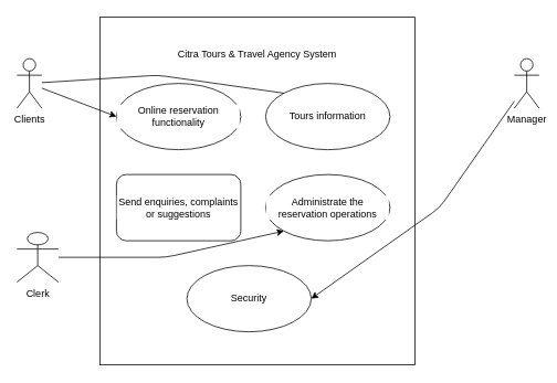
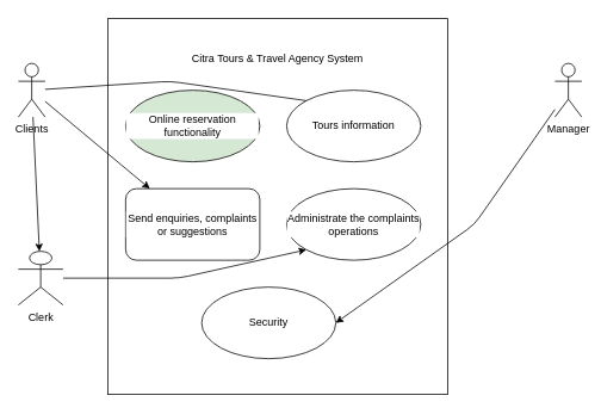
- <mxCell id="12" style="edgeStyle=none;html=1;entryX=0;entryY=0.5;entryDx=0;entryDy=0;" edge="1" parent="1" source="2" target="7"><mxGeometry relative="1" as="geometry" /></mxCell>
+ <mxCell id="12" style="edgeStyle=none;html=1;" edge="1" parent="1" source="2" target="3"><mxGeometry relative="1" as="geometry" /></mxCell>
- <mxCell id="7" value="Online reservation functionality" style="ellipse;whiteSpace=wrap;html=1;labelBackgroundColor=#FFFFFF;" vertex="1" parent="1"><mxGeometry x="140" y="100" width="150" height="80" as="geometry" /></mxCell>
+ <mxCell id="7" value="Online reservation functionality" style="ellipse;whiteSpace=wrap;html=1;labelBackgroundColor=#FFFFFF;fillColor=#d5e8d4;" vertex="1" parent="1"><mxGeometry x="140" y="100" width="150" height="80" as="geometry" /></mxCell>
+ <mxCell id="13" style="edgeStyle=none;html=1;" edge="1" parent="1" source="2" target="9"><mxGeometry relative="1" as="geometry" /></mxCell>
- <mxCell id="10" value="Administrate the reservation operations" style="ellipse;whiteSpace=wrap;html=1;labelBackgroundColor=#FFFFFF;" vertex="1" parent="1"><mxGeometry x="320" y="210" width="150" height="80" as="geometry" /></mxCell>
+ <mxCell id="10" value="Administrate the complaints operations" style="ellipse;whiteSpace=wrap;html=1;labelBackgroundColor=#FFFFFF;" vertex="1" parent="1"><mxGeometry x="320" y="210" width="150" height="80" as="geometry" /></mxCell>
